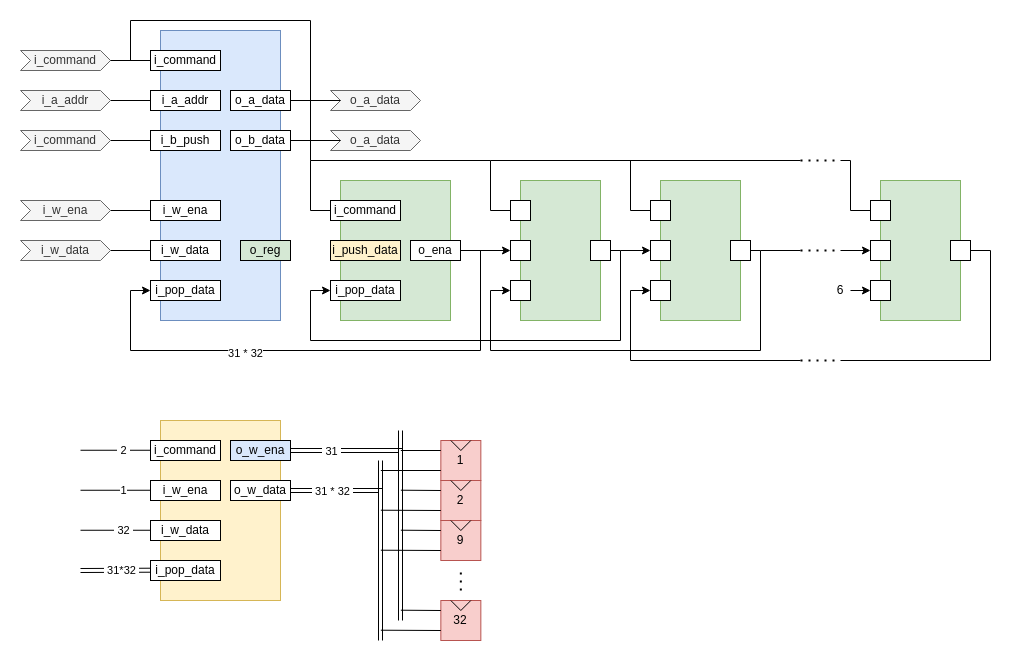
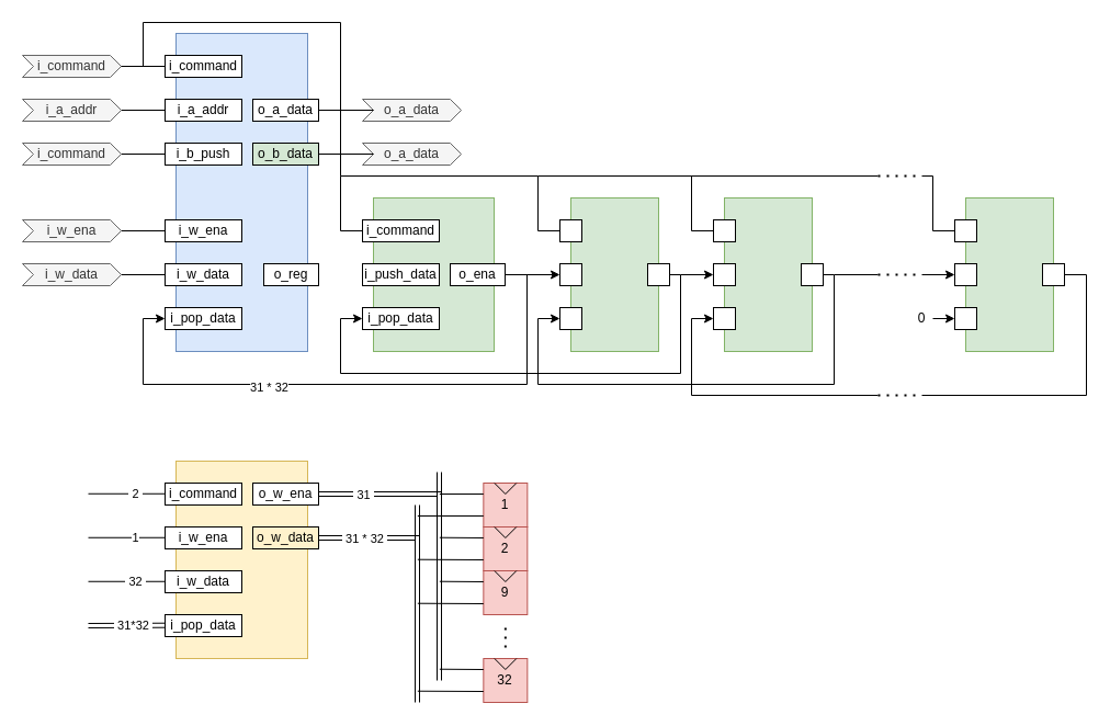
- <mxCell id="48" value="o_b_data" style="rounded=0;whiteSpace=wrap;html=1;" vertex="1" parent="1"><mxGeometry x="230" y="130" width="60" height="20" as="geometry" /></mxCell>
+ <mxCell id="48" value="o_b_data" style="rounded=0;whiteSpace=wrap;html=1;fillColor=#d5e8d4;" vertex="1" parent="1"><mxGeometry x="230" y="130" width="60" height="20" as="geometry" /></mxCell>
- <mxCell id="45" value="o_reg" style="rounded=0;whiteSpace=wrap;html=1;fillColor=#d5e8d4;" vertex="1" parent="1"><mxGeometry x="240" y="240" width="50" height="20" as="geometry" /></mxCell>
+ <mxCell id="45" value="o_reg" style="rounded=0;whiteSpace=wrap;html=1;" vertex="1" parent="1"><mxGeometry x="240" y="240" width="50" height="20" as="geometry" /></mxCell>
- <mxCell id="6" value="i_push_data" style="rounded=0;whiteSpace=wrap;html=1;fillColor=#fff2cc;" vertex="1" parent="1"><mxGeometry x="330" y="240" width="70" height="20" as="geometry" /></mxCell>
+ <mxCell id="6" value="i_push_data" style="rounded=0;whiteSpace=wrap;html=1;" vertex="1" parent="1"><mxGeometry x="330" y="240" width="70" height="20" as="geometry" /></mxCell>
- <mxCell id="36" value="6" style="text;html=1;align=center;verticalAlign=middle;whiteSpace=wrap;rounded=0;" vertex="1" parent="1"><mxGeometry x="830" y="280" width="20" height="20" as="geometry" /></mxCell>
+ <mxCell id="36" value="0" style="text;html=1;align=center;verticalAlign=middle;whiteSpace=wrap;rounded=0;" vertex="1" parent="1"><mxGeometry x="830" y="280" width="20" height="20" as="geometry" /></mxCell>
- <mxCell id="88" value="o_w_ena" style="rounded=0;whiteSpace=wrap;html=1;fillColor=#dae8fc;" vertex="1" parent="1"><mxGeometry x="230" y="440" width="60" height="20" as="geometry" /></mxCell>
+ <mxCell id="88" value="o_w_ena" style="rounded=0;whiteSpace=wrap;html=1;" vertex="1" parent="1"><mxGeometry x="230" y="440" width="60" height="20" as="geometry" /></mxCell>
- <mxCell id="89" value="o_w_data" style="rounded=0;whiteSpace=wrap;html=1;" vertex="1" parent="1"><mxGeometry x="230" y="480" width="60" height="20" as="geometry" /></mxCell>
+ <mxCell id="89" value="o_w_data" style="rounded=0;whiteSpace=wrap;html=1;fillColor=#fff2cc;" vertex="1" parent="1"><mxGeometry x="230" y="480" width="60" height="20" as="geometry" /></mxCell>
